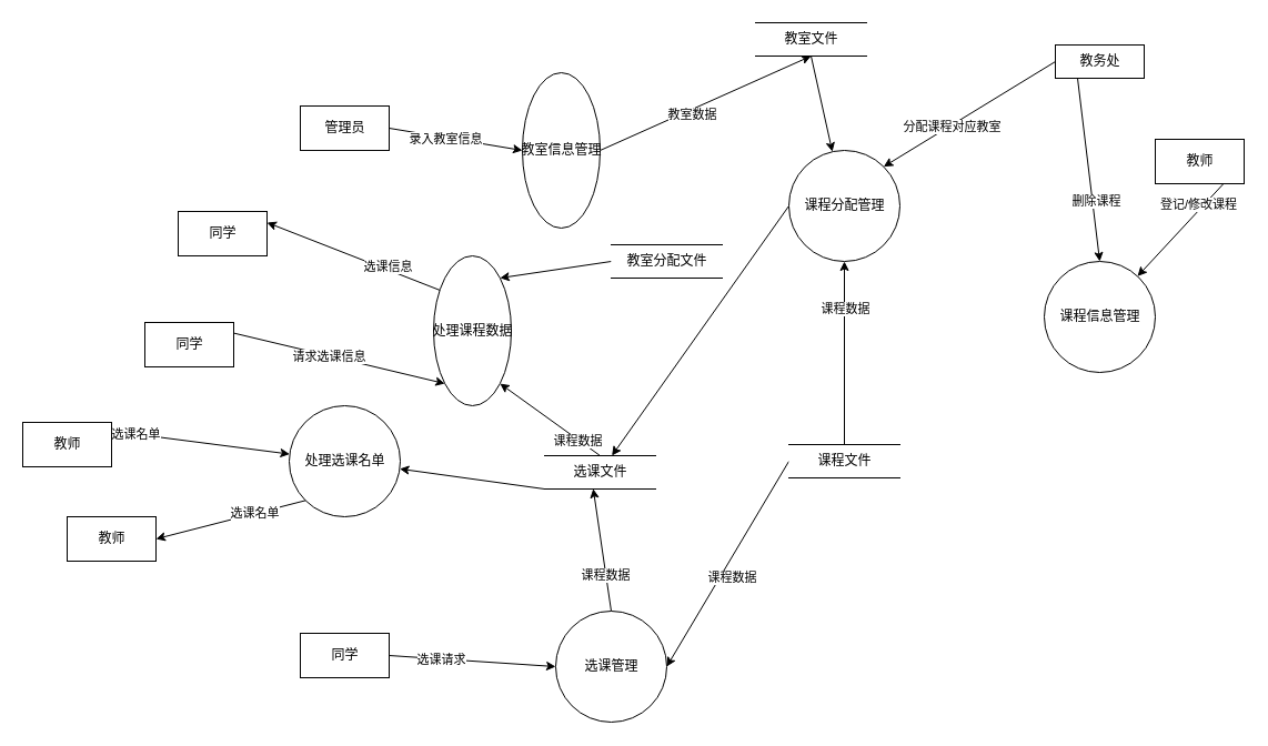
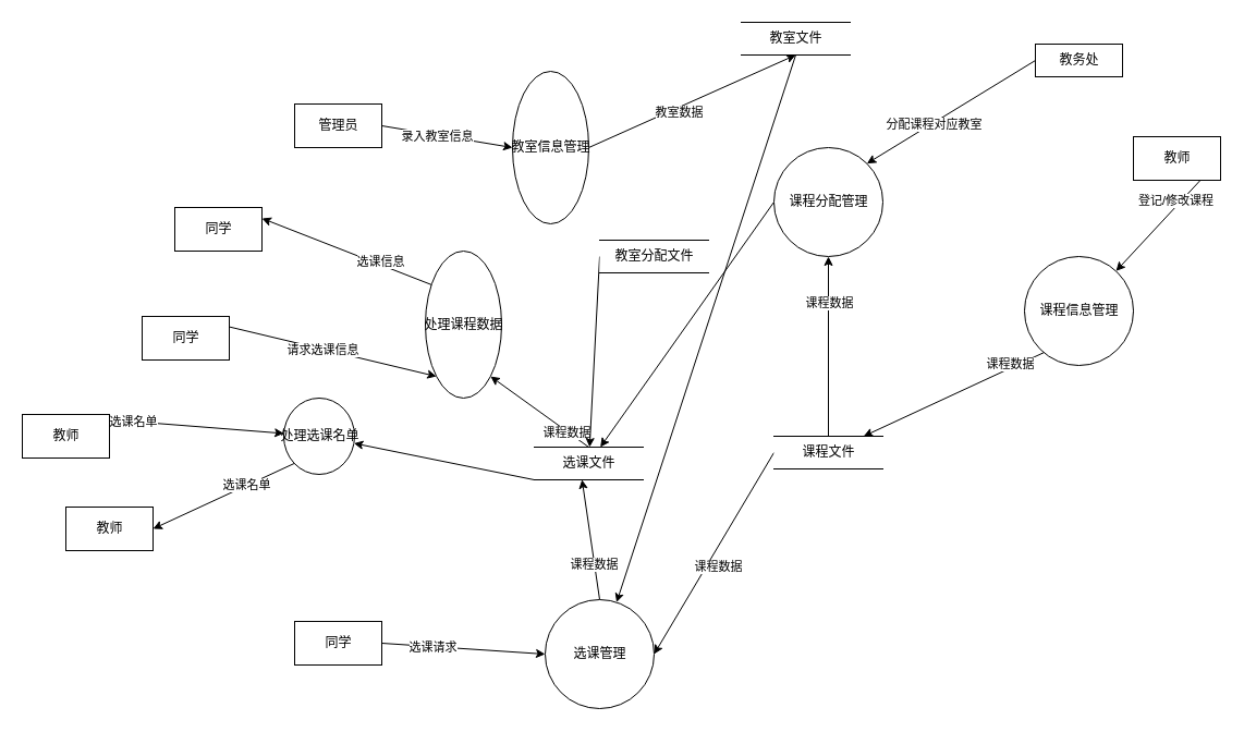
- <mxCell id="8" style="rounded=0;orthogonalLoop=1;jettySize=auto;html=1;exitX=0.5;exitY=1;exitDx=0;exitDy=0;" edge="1" parent="1" source="9" target="48"><mxGeometry relative="1" as="geometry" /></mxCell>
+ <mxCell id="8" style="rounded=0;orthogonalLoop=1;jettySize=auto;html=1;exitX=0.5;exitY=1;exitDx=0;exitDy=0;" edge="1" parent="1" source="9" target="26"><mxGeometry relative="1" as="geometry" /></mxCell>
- <mxCell id="41" style="edgeStyle=none;rounded=0;orthogonalLoop=1;jettySize=auto;html=1;exitX=0.25;exitY=1;exitDx=0;exitDy=0;entryX=0.5;entryY=0;entryDx=0;entryDy=0;" parent="1" source="45" target="15" edge="1"><mxGeometry relative="1" as="geometry" /></mxCell>
- <mxCell id="42" value="删除课程" style="edgeLabel;html=1;align=center;verticalAlign=middle;resizable=0;points=[];" parent="41" vertex="1" connectable="0"><mxGeometry x="0.346" y="3" relative="1" as="geometry"><mxPoint as="offset" /></mxGeometry></mxCell>
- <mxCell id="53" style="edgeStyle=none;rounded=0;orthogonalLoop=1;jettySize=auto;html=1;exitX=0;exitY=0.5;exitDx=0;exitDy=0;entryX=1;entryY=0;entryDx=0;entryDy=0;" edge="1" parent="1" source="54" target="32"><mxGeometry relative="1" as="geometry" /></mxCell>
+ <mxCell id="53" style="edgeStyle=none;rounded=0;orthogonalLoop=1;jettySize=auto;html=1;exitX=0;exitY=0.5;exitDx=0;exitDy=0;" edge="1" parent="1" source="54" target="52"><mxGeometry relative="1" as="geometry" /></mxCell>
+ <mxCell id="13" style="edgeStyle=none;rounded=0;orthogonalLoop=1;jettySize=auto;html=1;exitX=1;exitY=0.5;exitDx=0;exitDy=0;" parent="1" source="15" target="20" edge="1"><mxGeometry relative="1" as="geometry" /></mxCell>
+ <mxCell id="14" value="课程数据" style="edgeLabel;html=1;align=center;verticalAlign=middle;resizable=0;points=[];" parent="13" vertex="1" connectable="0"><mxGeometry x="-0.097" y="-4" relative="1" as="geometry"><mxPoint as="offset" /></mxGeometry></mxCell>
- <mxCell id="38" value="处理选课名单" style="shape=ellipse;html=1;dashed=0;whitespace=wrap;aspect=fixed;perimeter=ellipsePerimeter;" parent="1" vertex="1"><mxGeometry x="260" y="365" width="100" height="100" as="geometry" /></mxCell>
+ <mxCell id="38" value="处理选课名单" style="shape=ellipse;html=1;dashed=0;whitespace=wrap;aspect=fixed;perimeter=ellipsePerimeter;" parent="1" vertex="1"><mxGeometry x="260" y="365" width="65" height="70" as="geometry" /></mxCell>
